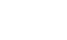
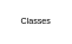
+ <mxCell id="2" value="Classes" style="text;html=1;resizable=0;autosize=1;align=center;verticalAlign=middle;points=[];fillColor=none;strokeColor=none;rounded=0;" vertex="1" parent="1"><mxGeometry x="20" y="20" width="60" height="20" as="geometry" /></mxCell>
